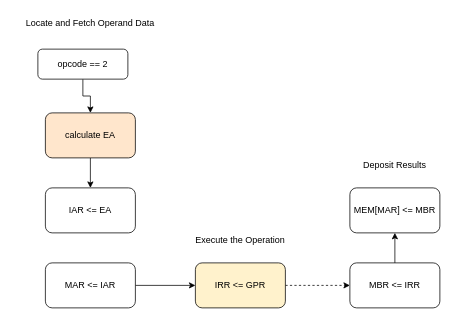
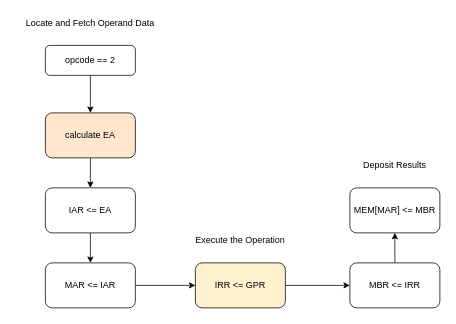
- <mxCell id="3" value="opcode == 2" style="rounded=1;whiteSpace=wrap;html=1;fontSize=12;glass=0;strokeWidth=1;shadow=0;" parent="1" vertex="1"><mxGeometry x="50" y="65" width="120" height="40" as="geometry" /></mxCell>
+ <mxCell id="3" value="opcode == 2" style="rounded=1;whiteSpace=wrap;html=1;fontSize=12;glass=0;strokeWidth=1;shadow=0;" parent="1" vertex="1"><mxGeometry x="60" y="60" width="120" height="40" as="geometry" /></mxCell>
+ <mxCell id="6" value="" style="edgeStyle=orthogonalEdgeStyle;rounded=0;orthogonalLoop=1;jettySize=auto;html=1;" parent="1" source="7" target="9" edge="1"><mxGeometry relative="1" as="geometry" /></mxCell>
- <mxCell id="10" value="" style="edgeStyle=orthogonalEdgeStyle;rounded=0;orthogonalLoop=1;jettySize=auto;html=1;dashed=1;" parent="1" source="11" target="13" edge="1"><mxGeometry relative="1" as="geometry" /></mxCell>
+ <mxCell id="10" value="" style="edgeStyle=orthogonalEdgeStyle;rounded=0;orthogonalLoop=1;jettySize=auto;html=1;" parent="1" source="11" target="13" edge="1"><mxGeometry relative="1" as="geometry" /></mxCell>
